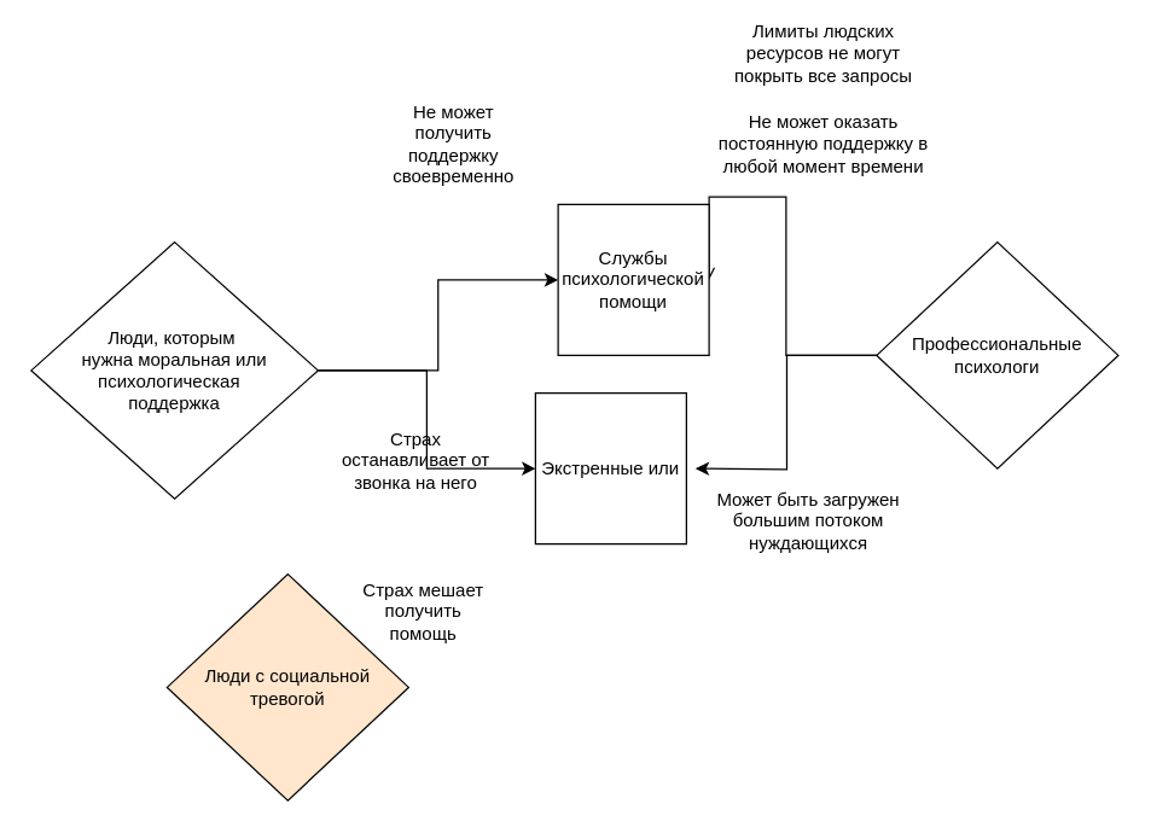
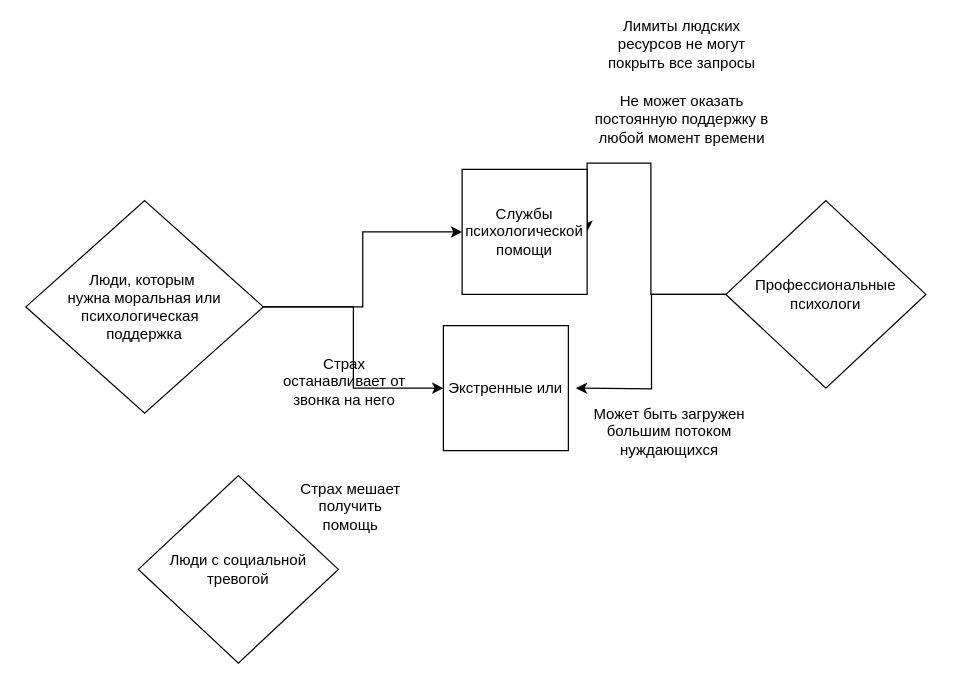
- <mxCell id="8" value="&lt;div&gt;Не может получить поддержку своевременно&lt;/div&gt;" style="text;html=1;align=center;verticalAlign=middle;whiteSpace=wrap;rounded=0;" vertex="1" parent="1"><mxGeometry x="270" y="80" width="60" height="30" as="geometry" /></mxCell>
- <mxCell id="5" style="edgeStyle=orthogonalEdgeStyle;rounded=0;orthogonalLoop=1;jettySize=auto;html=1;entryX=1;entryY=0.5;entryDx=0;entryDy=0;exitX=0;exitY=0.5;exitDx=0;exitDy=0;endArrow=open;" edge="1" parent="1" source="7" target="11"><mxGeometry relative="1" as="geometry"><mxPoint x="520" y="290" as="sourcePoint" /><Array as="points"><mxPoint x="520" y="235" /><mxPoint x="520" y="130" /></Array></mxGeometry></mxCell>
+ <mxCell id="5" style="edgeStyle=orthogonalEdgeStyle;rounded=0;orthogonalLoop=1;jettySize=auto;html=1;entryX=1;entryY=0.5;entryDx=0;entryDy=0;exitX=0;exitY=0.5;exitDx=0;exitDy=0;" edge="1" parent="1" source="7" target="11"><mxGeometry relative="1" as="geometry"><mxPoint x="520" y="290" as="sourcePoint" /><Array as="points"><mxPoint x="520" y="235" /><mxPoint x="520" y="130" /></Array></mxGeometry></mxCell>
- <mxCell id="14" value="Люди с социальной тревогой" style="rhombus;whiteSpace=wrap;html=1;fillColor=#ffe6cc;" vertex="1" parent="1"><mxGeometry x="110" y="380" width="160" height="150" as="geometry" /></mxCell>
+ <mxCell id="14" value="Люди с социальной тревогой" style="rhombus;whiteSpace=wrap;html=1;" vertex="1" parent="1"><mxGeometry x="110" y="380" width="160" height="150" as="geometry" /></mxCell>
